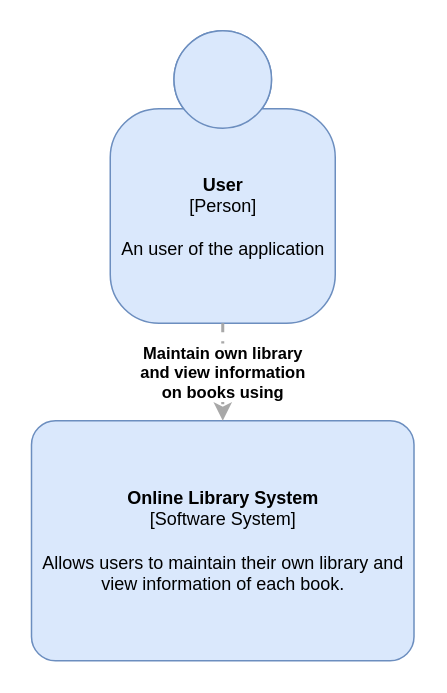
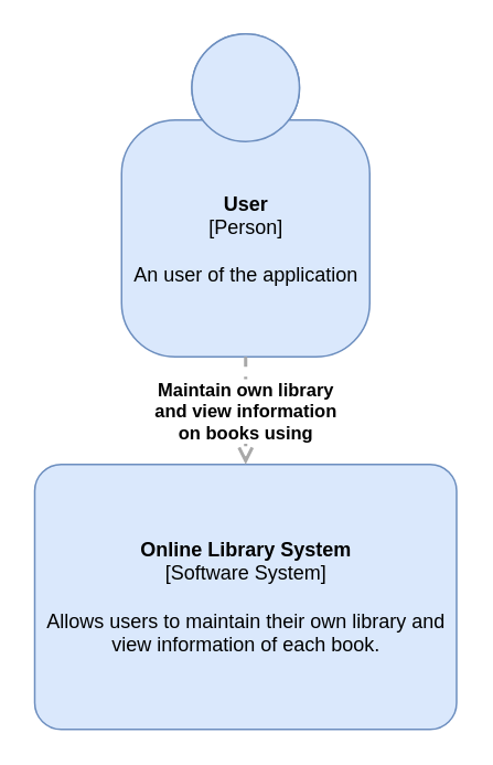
- <mxCell id="4" value="&lt;div style=&quot;text-align: left&quot;&gt;&lt;div style=&quot;text-align: center&quot;&gt;&lt;b&gt;Maintain own library&lt;/b&gt;&lt;/div&gt;&lt;div style=&quot;text-align: center&quot;&gt;&lt;b&gt;and view information&lt;/b&gt;&lt;/div&gt;&lt;div style=&quot;text-align: center&quot;&gt;&lt;b&gt;on books using&lt;/b&gt;&lt;/div&gt;&lt;/div&gt;" style="edgeStyle=none;rounded=0;html=1;entryX=0.5;entryY=0;jettySize=auto;orthogonalLoop=1;strokeColor=#A8A8A8;strokeWidth=2;fontColor=#000000;jumpStyle=none;dashed=1;exitX=0.5;exitY=1;exitDx=0;exitDy=0;exitPerimeter=0;entryDx=0;entryDy=0;entryPerimeter=0;" edge="1" parent="1" source="2" target="3"><mxGeometry width="200" relative="1" as="geometry"><mxPoint x="-57" y="220" as="sourcePoint" /><mxPoint x="143" y="220" as="targetPoint" /></mxGeometry></mxCell>
+ <mxCell id="4" value="&lt;div style=&quot;text-align: left&quot;&gt;&lt;div style=&quot;text-align: center&quot;&gt;&lt;b&gt;Maintain own library&lt;/b&gt;&lt;/div&gt;&lt;div style=&quot;text-align: center&quot;&gt;&lt;b&gt;and view information&lt;/b&gt;&lt;/div&gt;&lt;div style=&quot;text-align: center&quot;&gt;&lt;b&gt;on books using&lt;/b&gt;&lt;/div&gt;&lt;/div&gt;" style="edgeStyle=none;rounded=0;html=1;entryX=0.5;entryY=0;jettySize=auto;orthogonalLoop=1;strokeColor=#A8A8A8;strokeWidth=2;fontColor=#000000;jumpStyle=none;dashed=1;exitX=0.5;exitY=1;exitDx=0;exitDy=0;exitPerimeter=0;entryDx=0;entryDy=0;entryPerimeter=0;endArrow=open;" edge="1" parent="1" source="2" target="3"><mxGeometry width="200" relative="1" as="geometry"><mxPoint x="-57" y="220" as="sourcePoint" /><mxPoint x="143" y="220" as="targetPoint" /></mxGeometry></mxCell>
